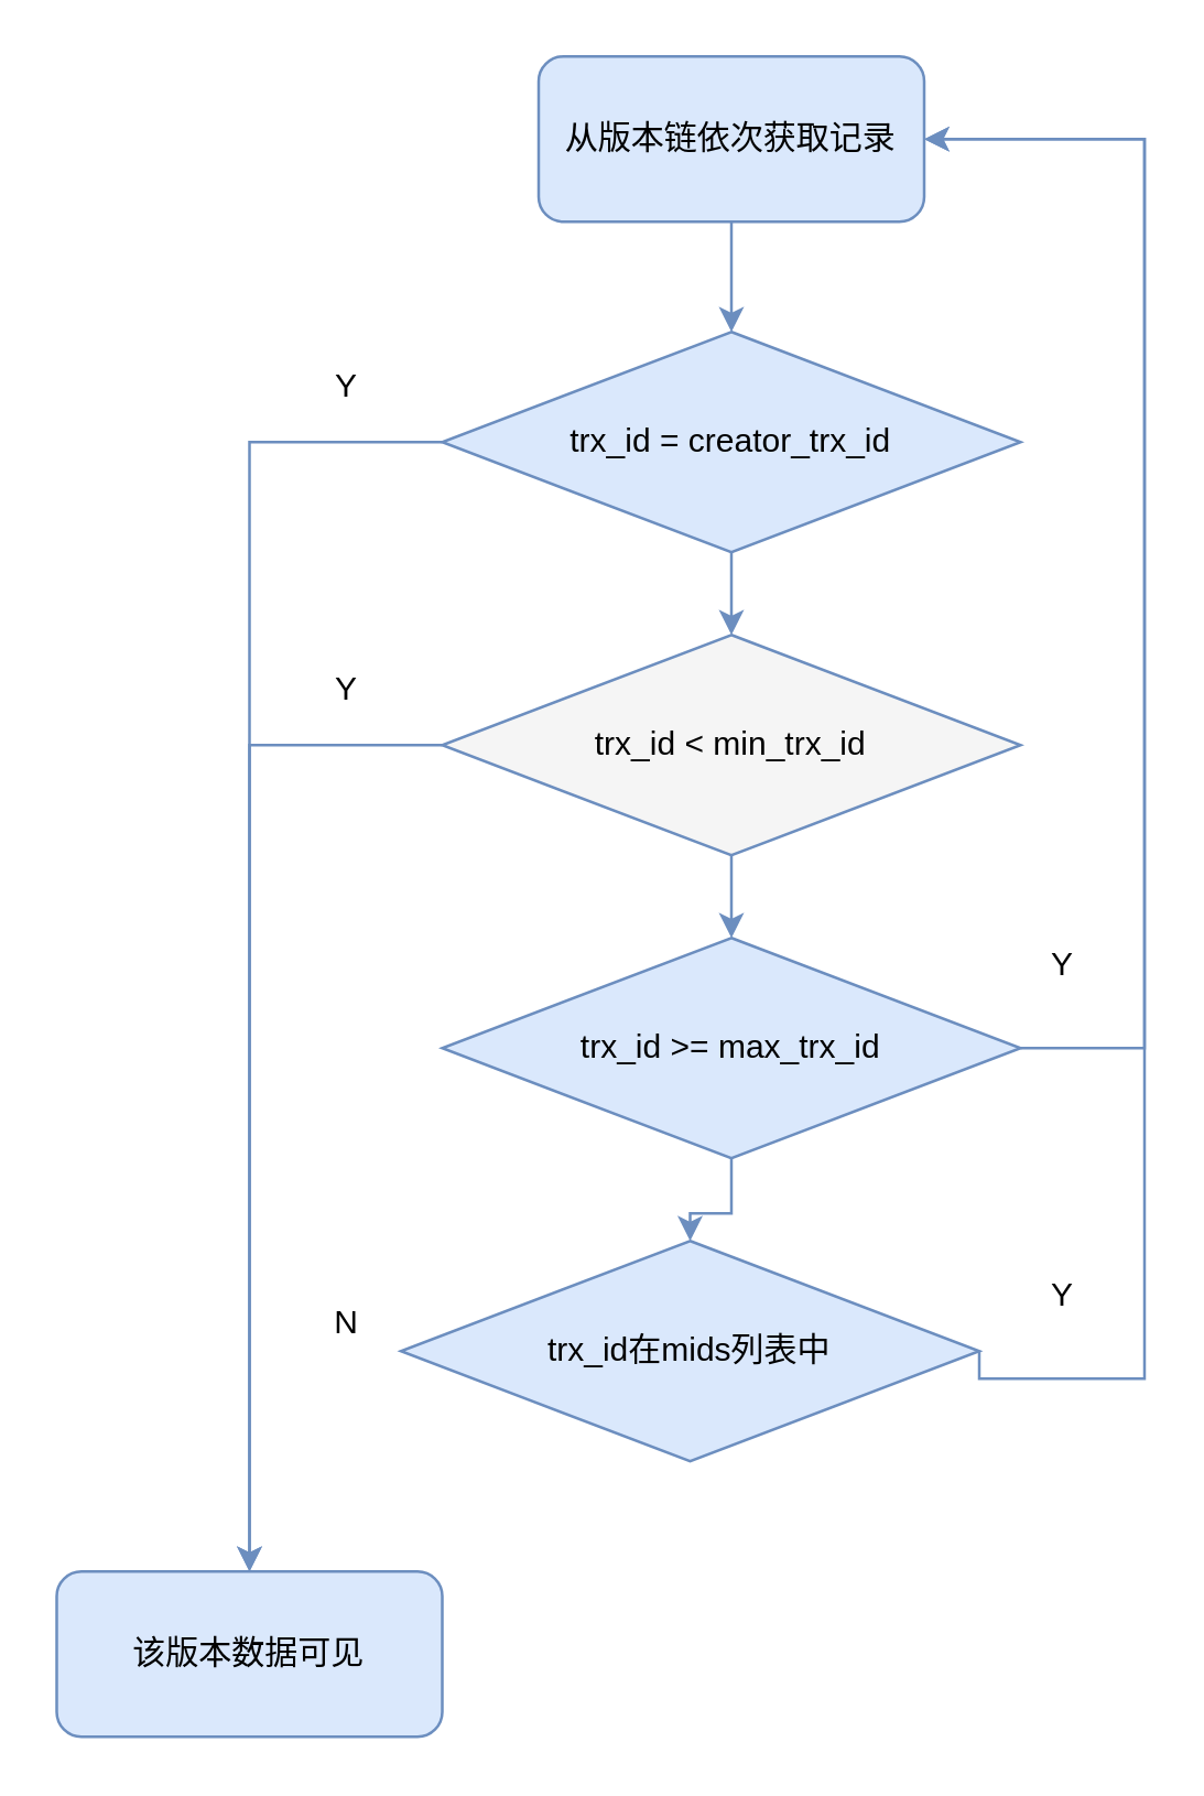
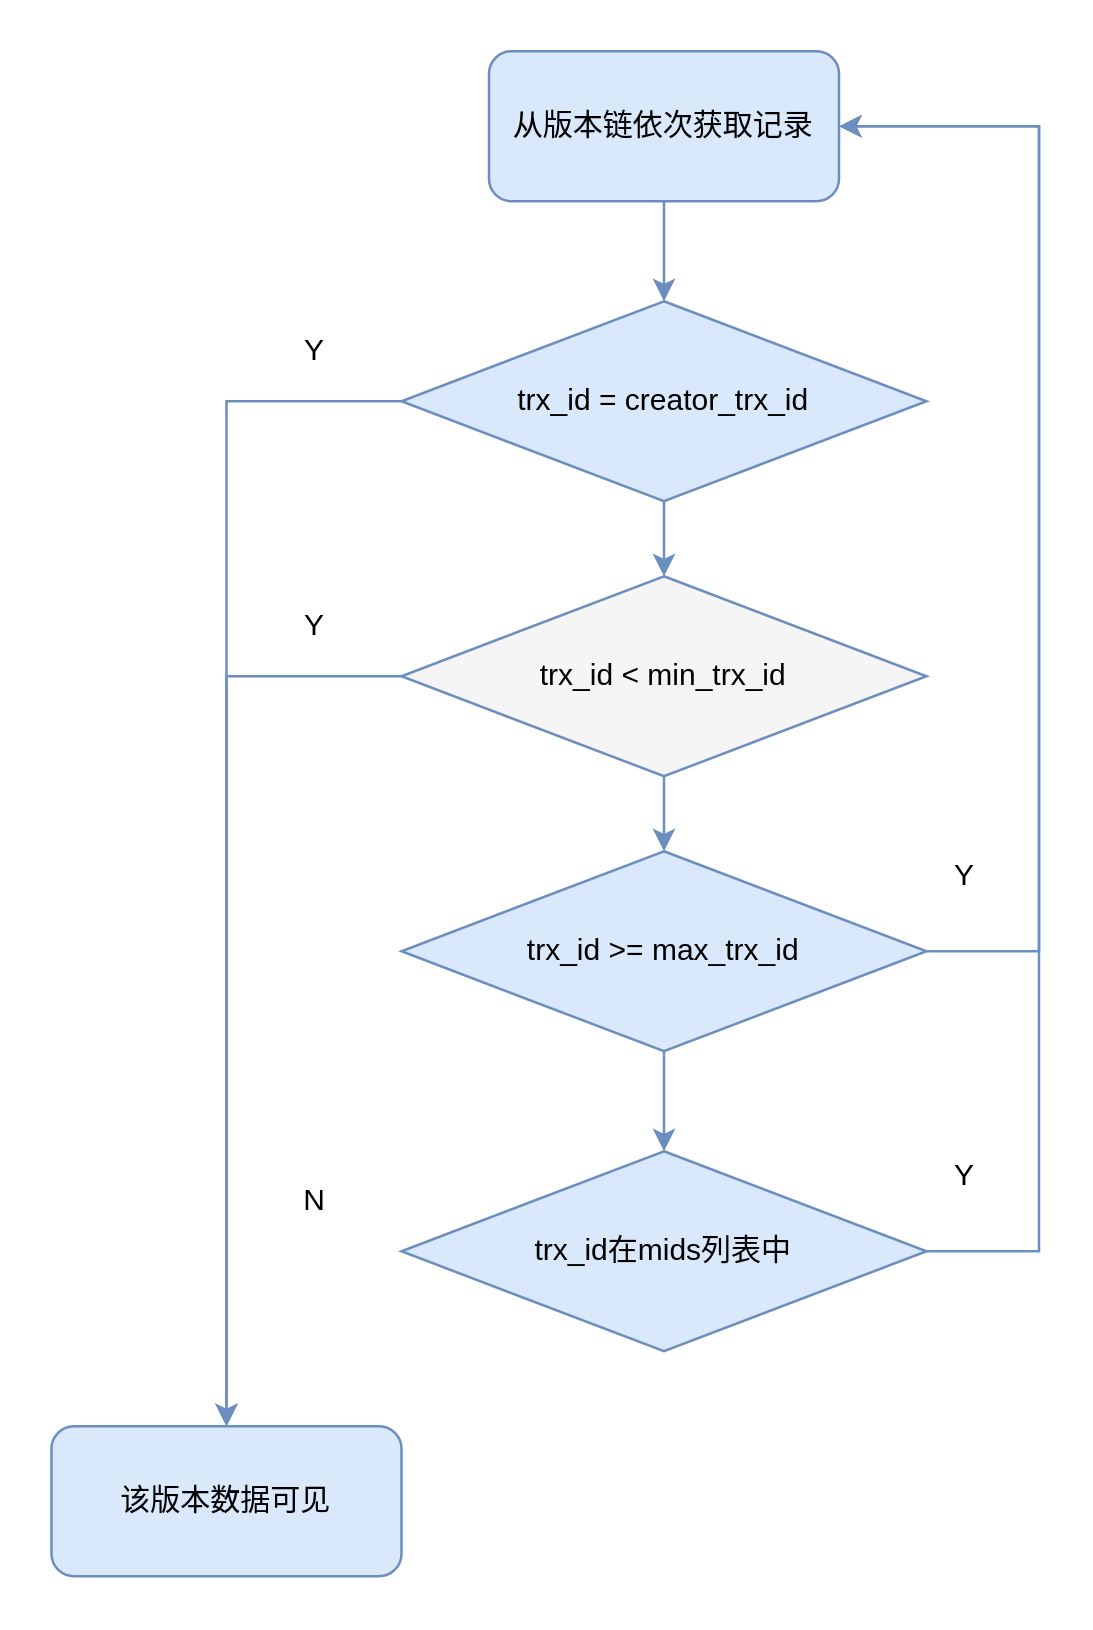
- <mxCell id="12" value="trx_id在mids列表中" style="rhombus;whiteSpace=wrap;html=1;fillColor=#dae8fc;strokeColor=#6c8ebf;" vertex="1" parent="1"><mxGeometry x="145" y="450" width="210" height="80" as="geometry" /></mxCell>
+ <mxCell id="12" value="trx_id在mids列表中" style="rhombus;whiteSpace=wrap;html=1;fillColor=#dae8fc;strokeColor=#6c8ebf;" vertex="1" parent="1"><mxGeometry x="160" y="460" width="210" height="80" as="geometry" /></mxCell>
